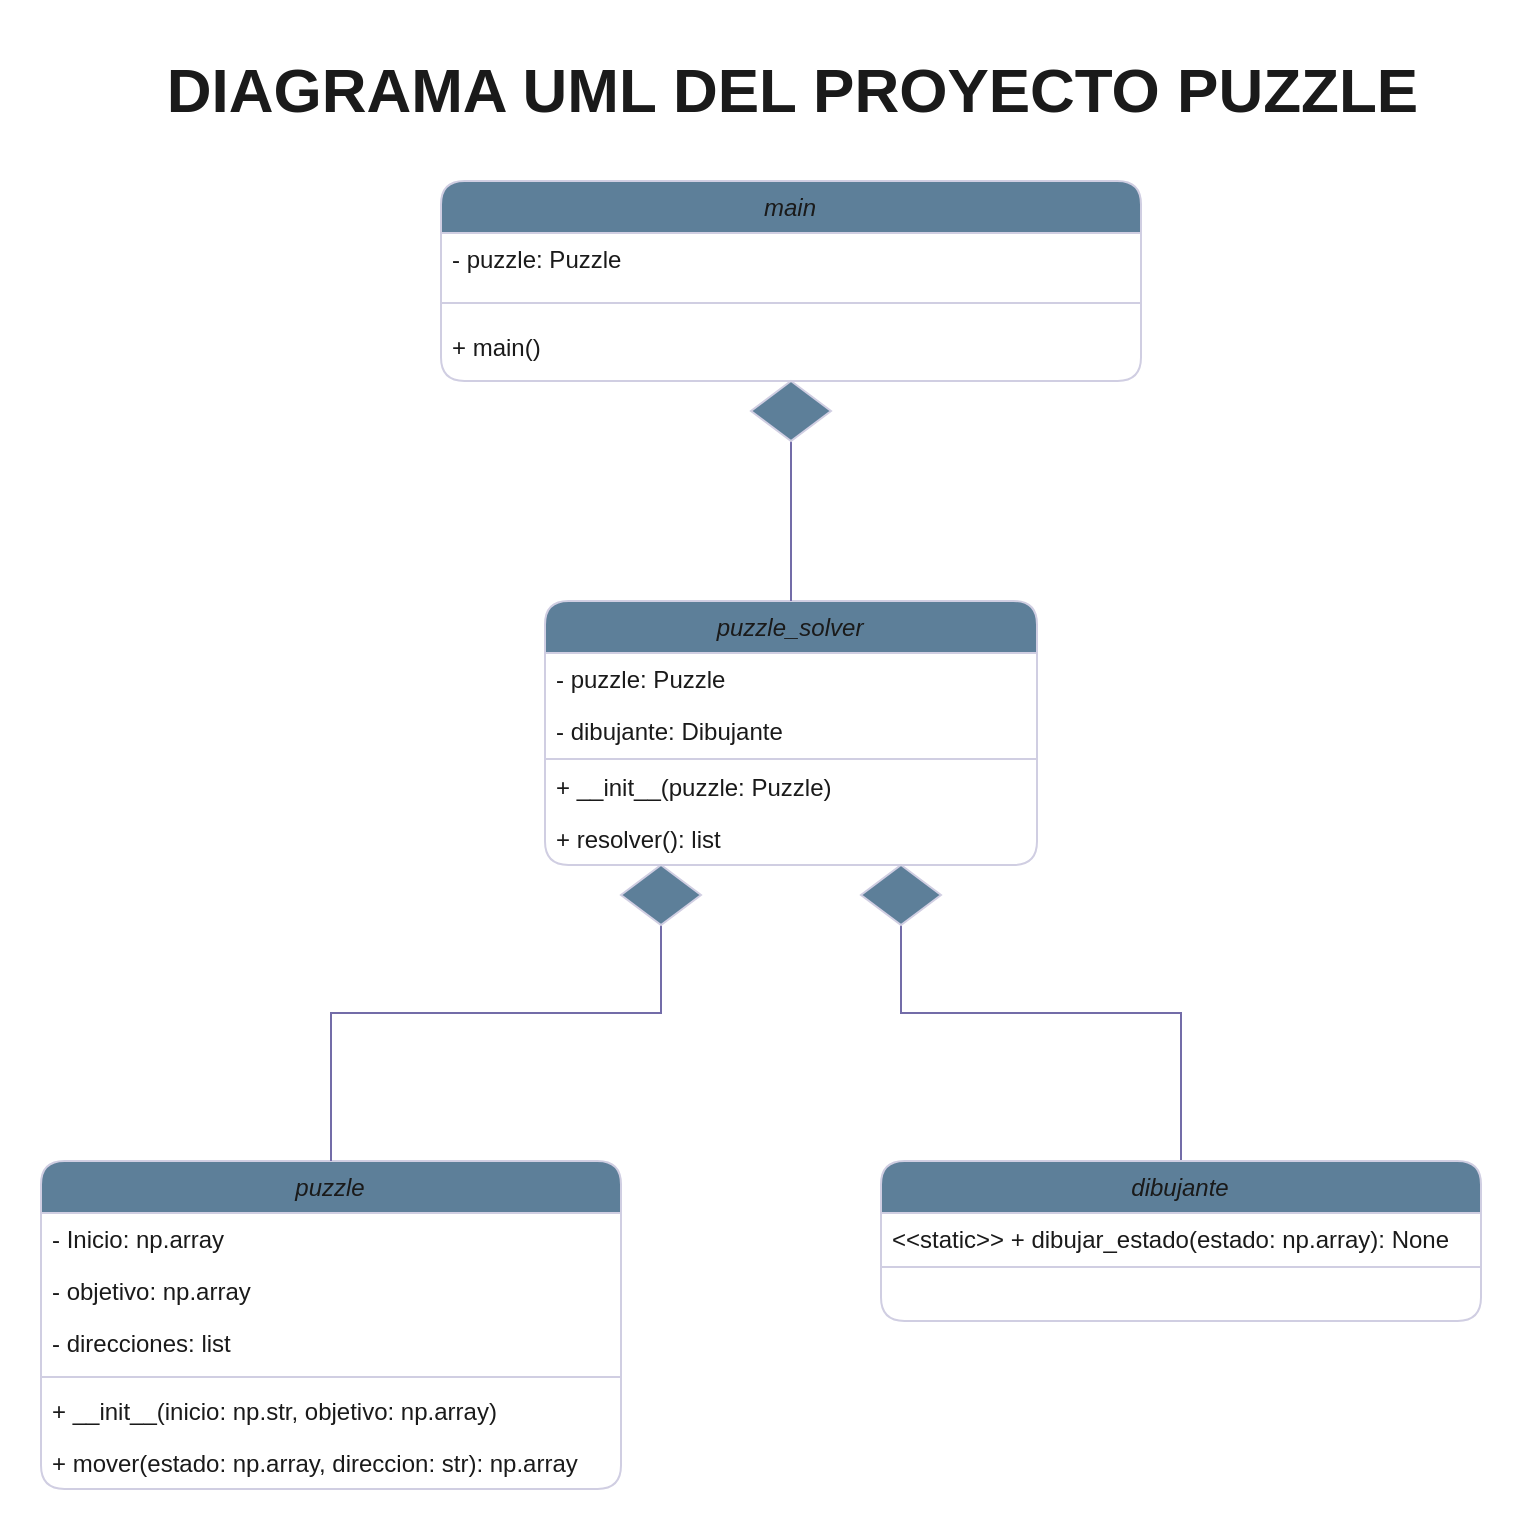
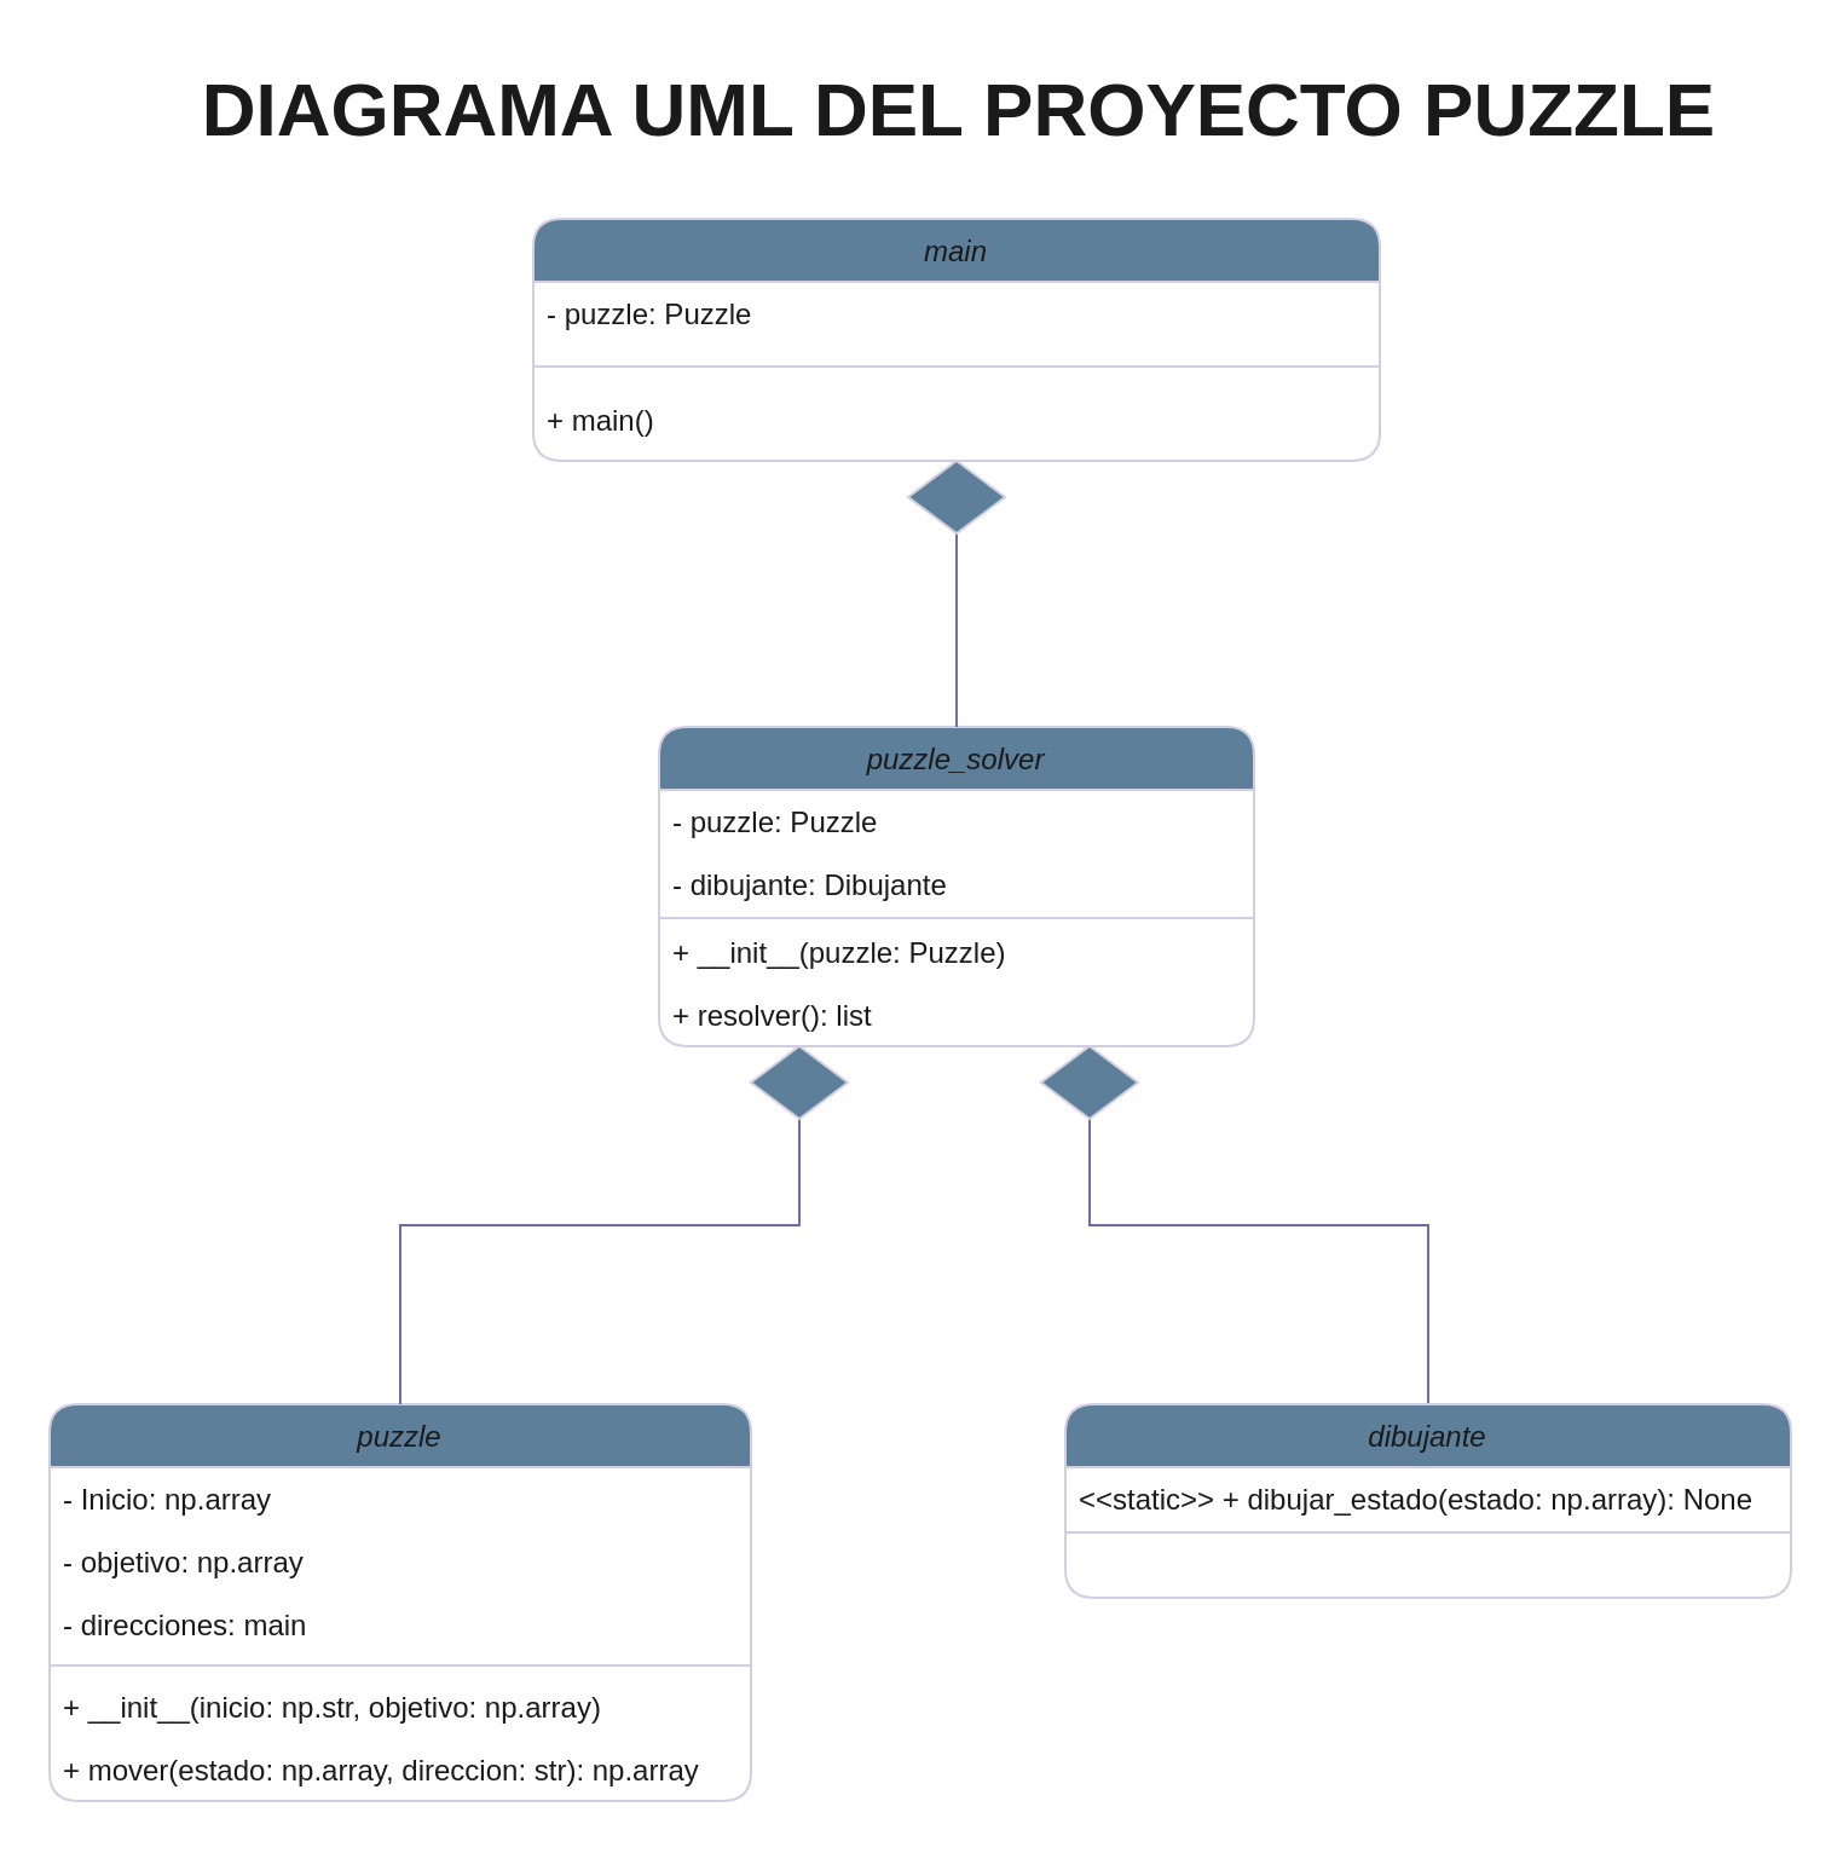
- <mxCell id="5" value="- direcciones: list " style="text;align=left;verticalAlign=top;spacingLeft=4;spacingRight=4;overflow=hidden;rotatable=0;points=[[0,0.5],[1,0.5]];portConstraint=eastwest;rounded=1;shadow=0;html=0;labelBackgroundColor=none;fontColor=#1A1A1A;" parent="2" vertex="1"><mxGeometry y="78" width="290" height="26" as="geometry" /></mxCell>
+ <mxCell id="5" value="- direcciones: main " style="text;align=left;verticalAlign=top;spacingLeft=4;spacingRight=4;overflow=hidden;rotatable=0;points=[[0,0.5],[1,0.5]];portConstraint=eastwest;rounded=1;shadow=0;html=0;labelBackgroundColor=none;fontColor=#1A1A1A;" parent="2" vertex="1"><mxGeometry y="78" width="290" height="26" as="geometry" /></mxCell>
